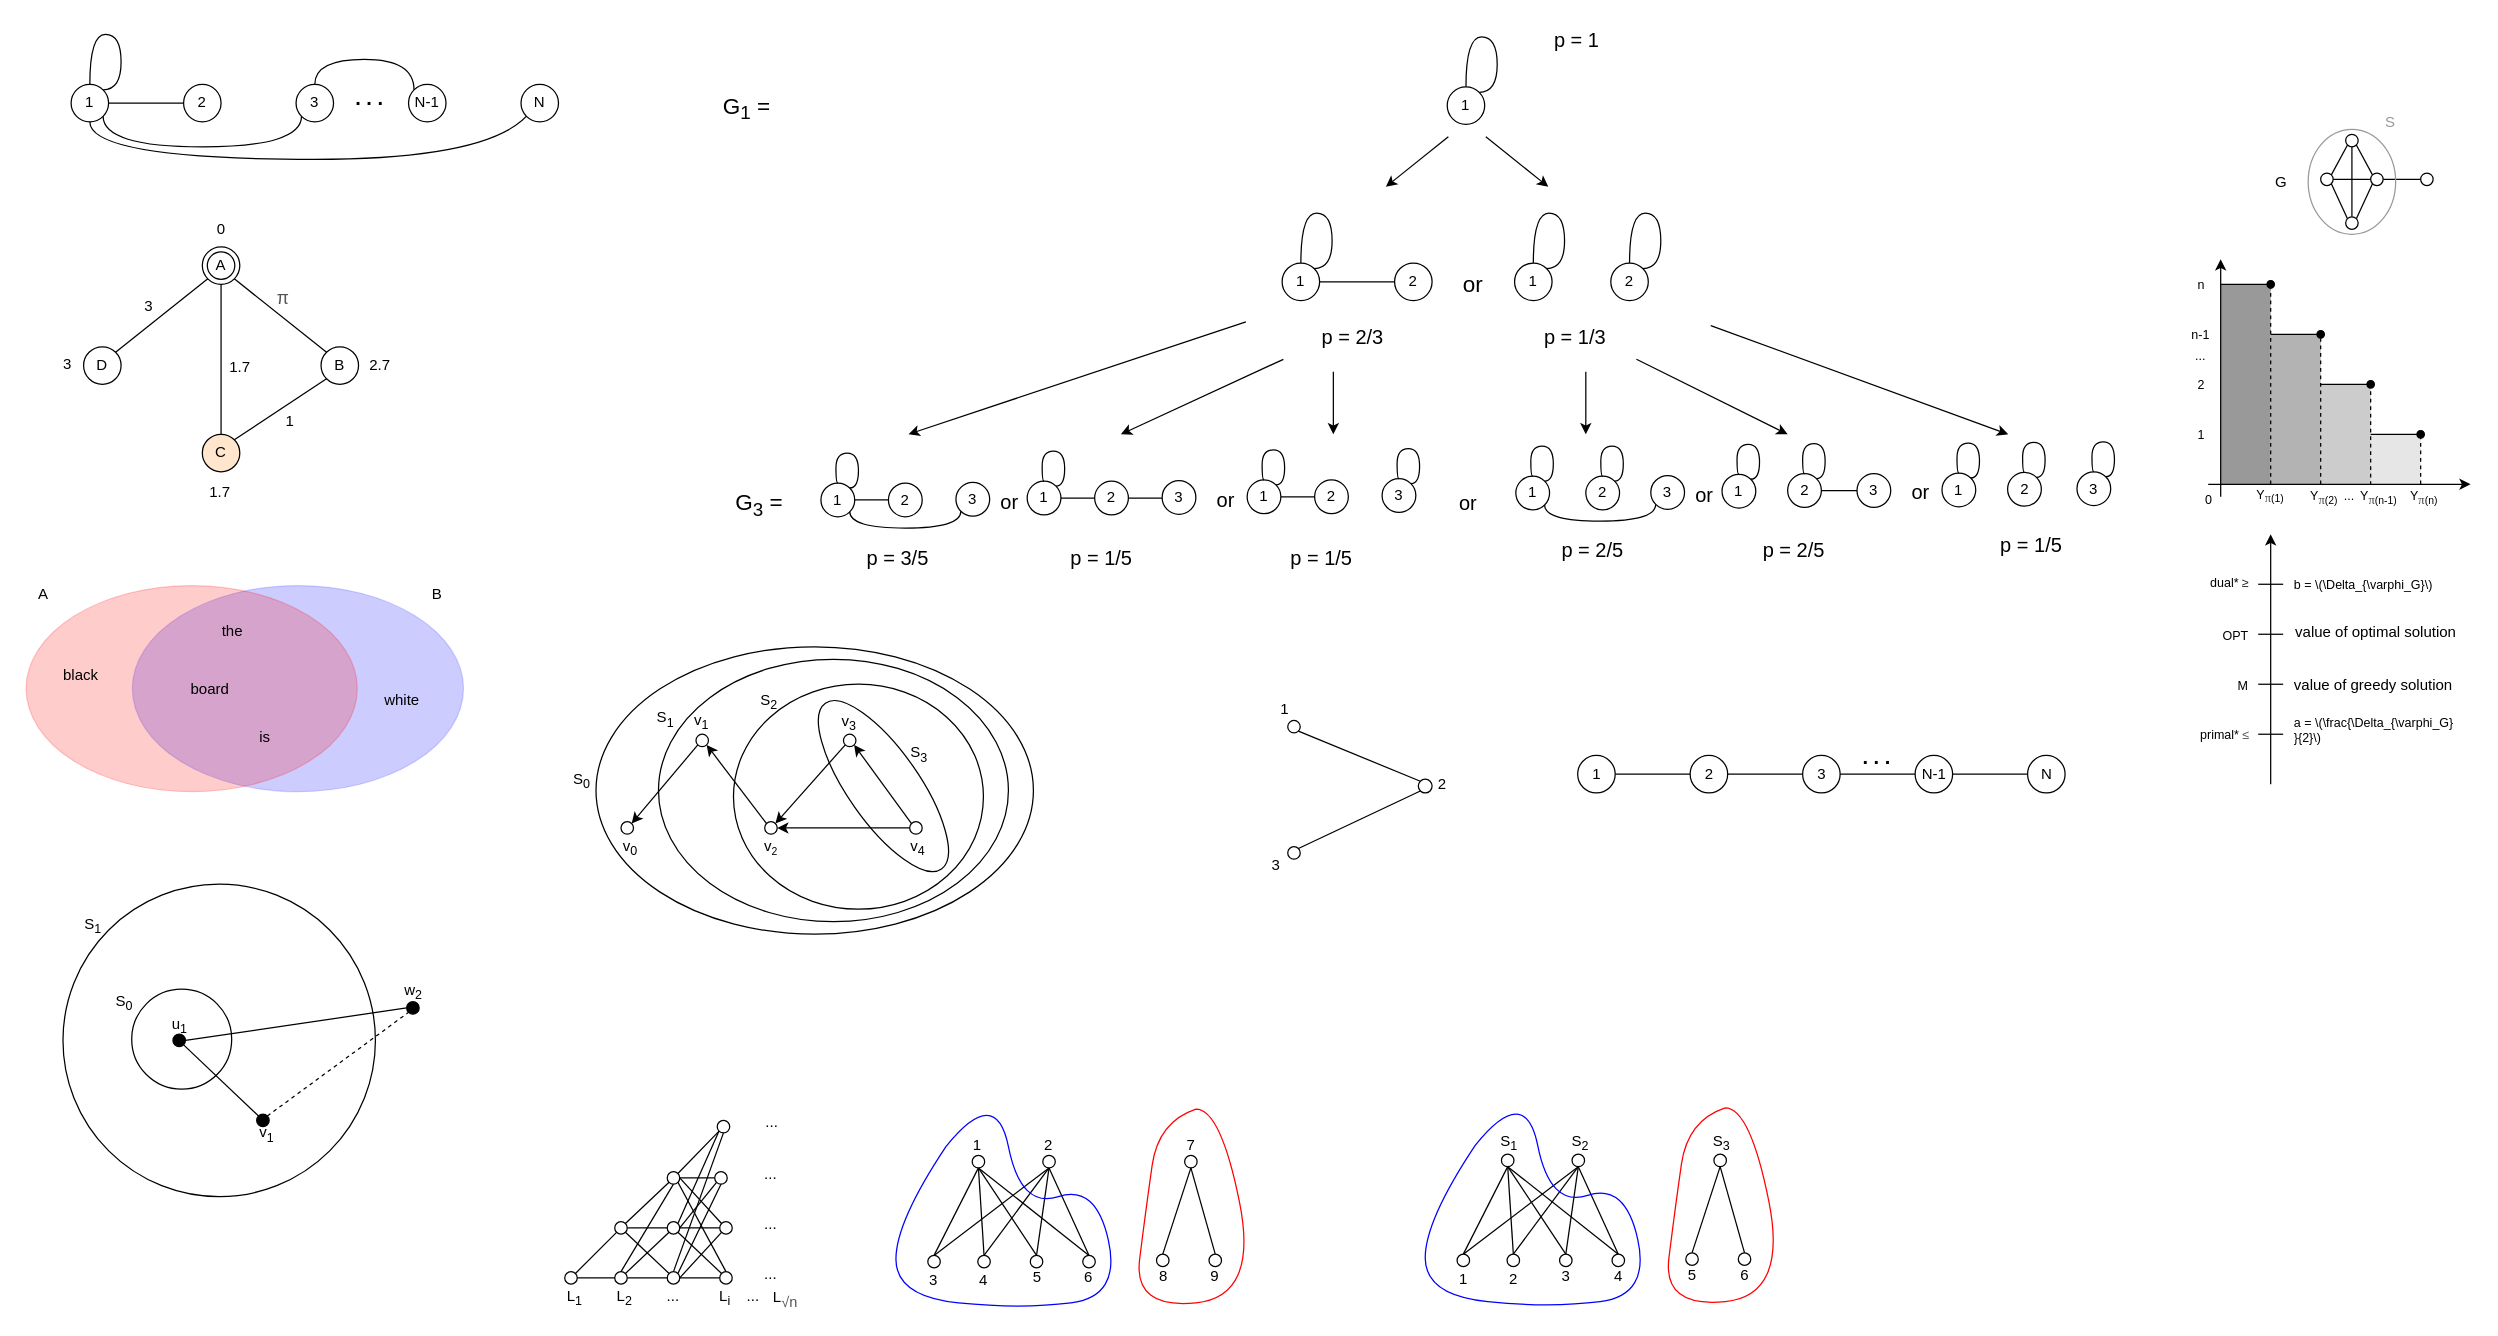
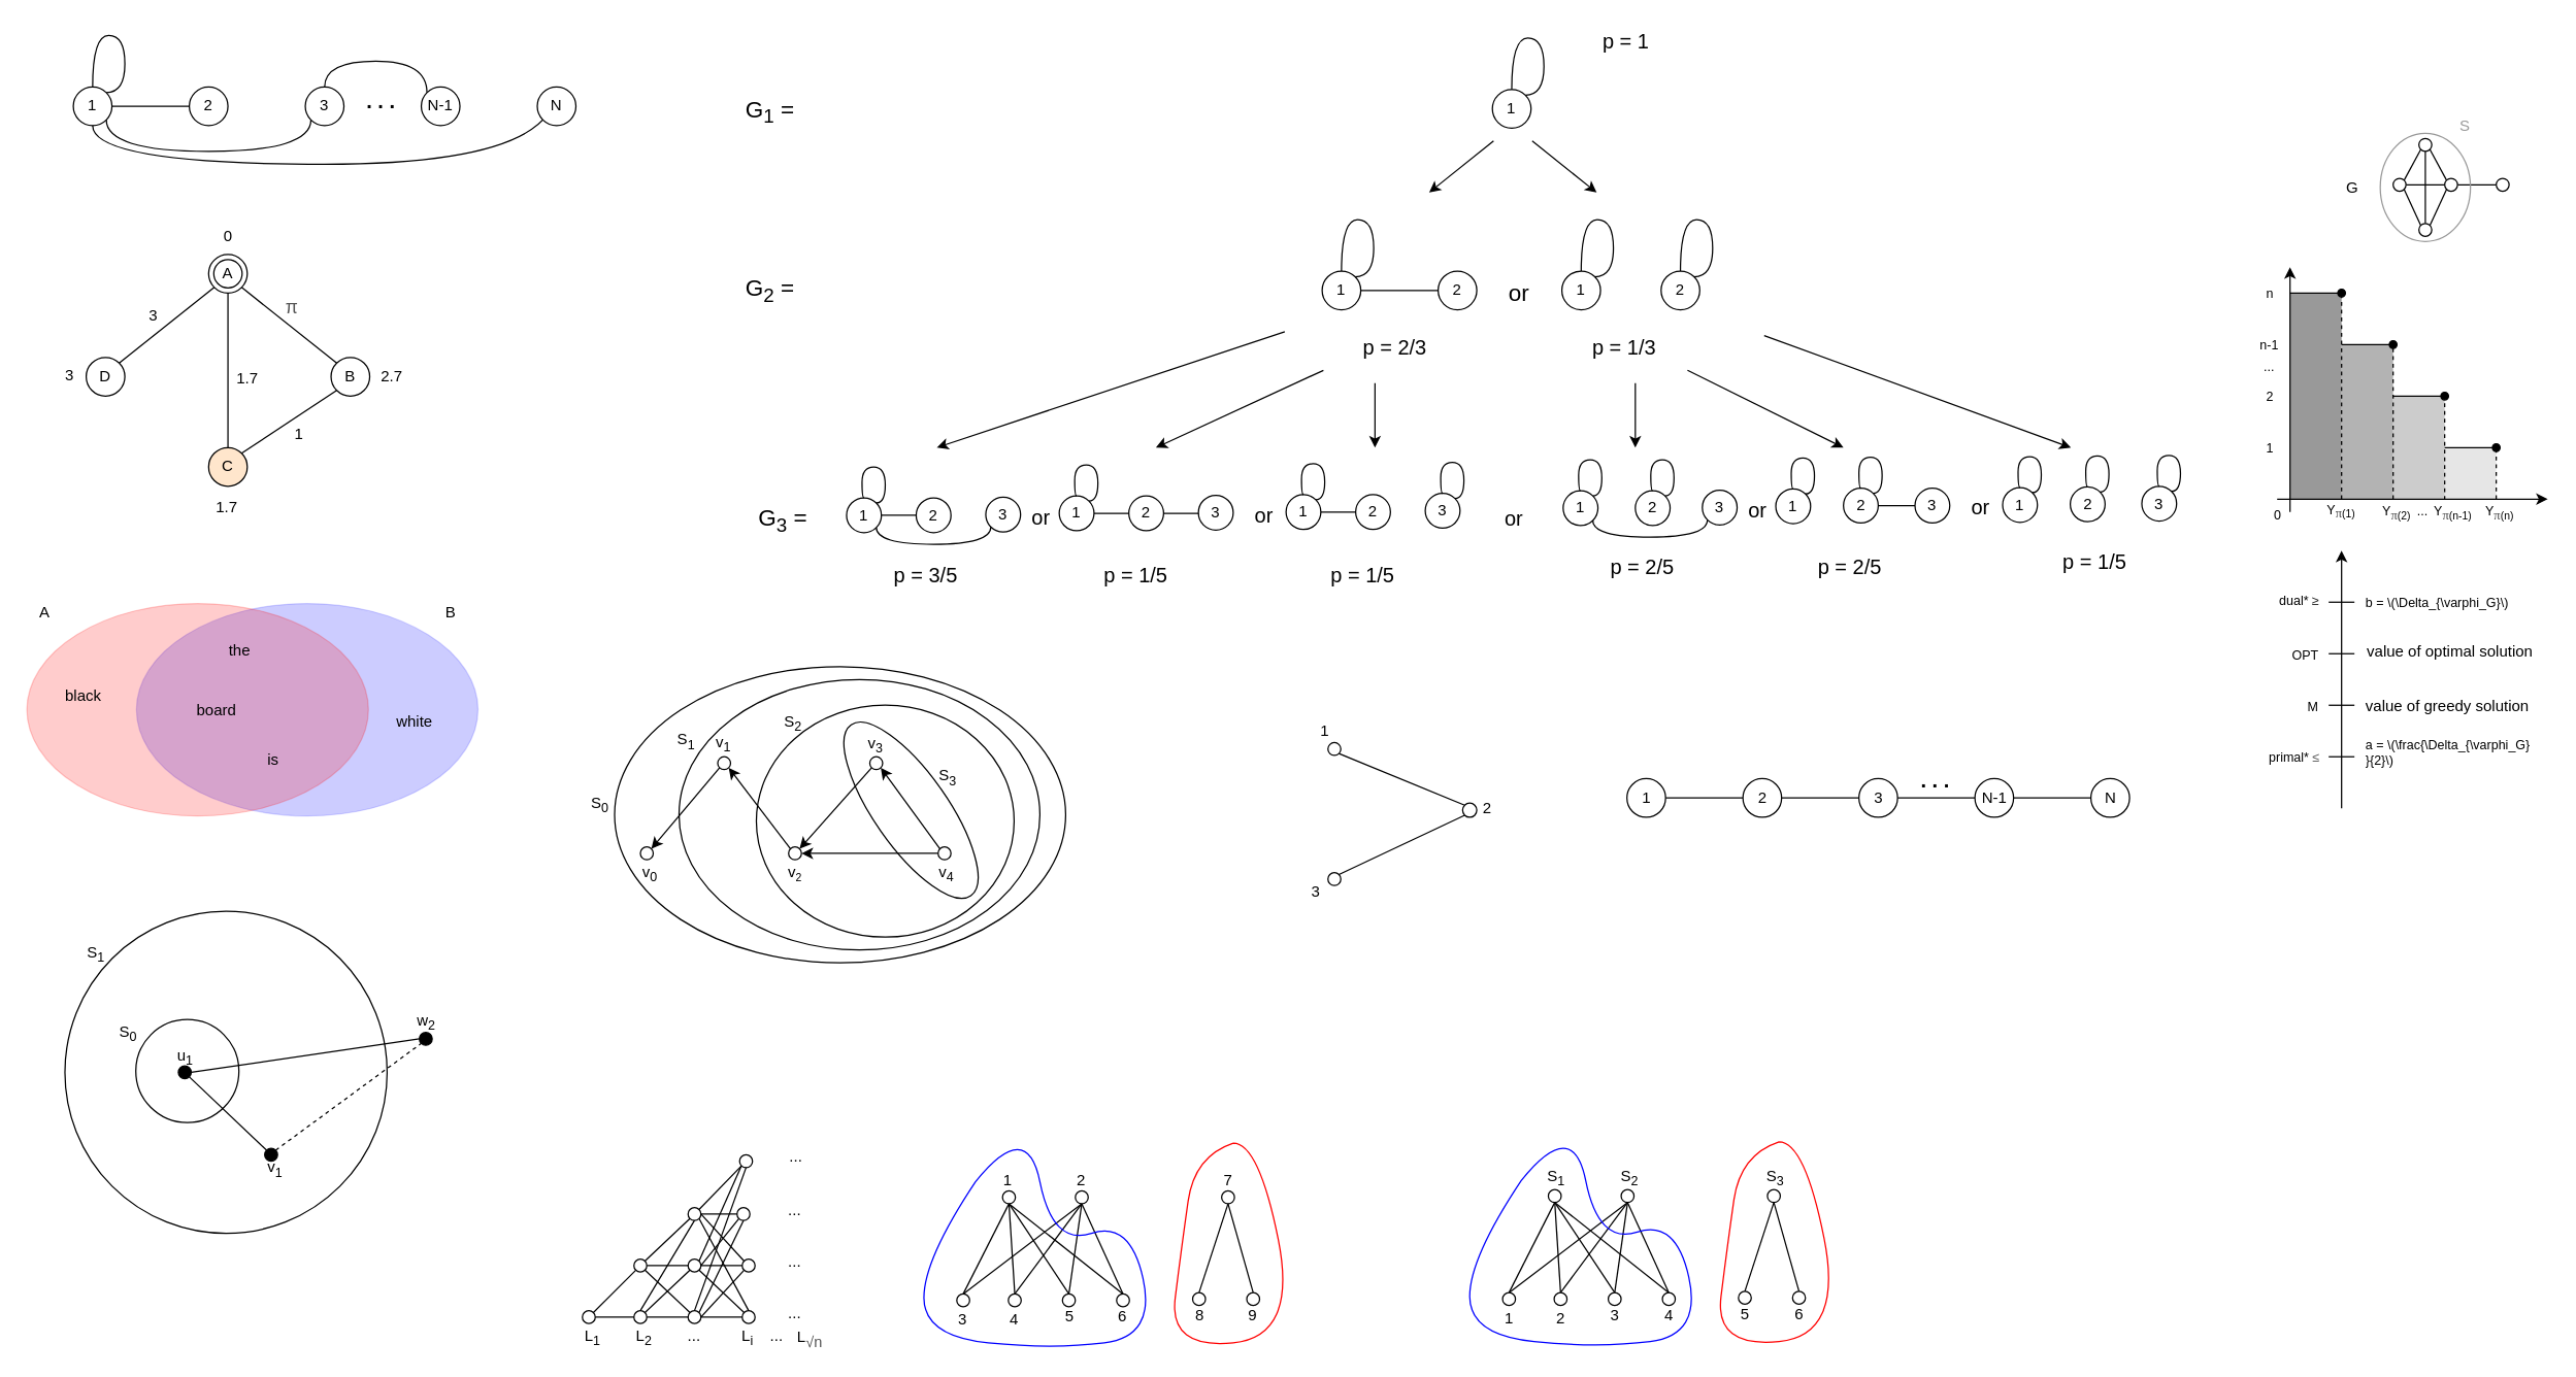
+ <mxCell id="59" value="&lt;font style=&quot;font-size: 18px&quot;&gt;G&lt;sub&gt;2&lt;/sub&gt; =&lt;/font&gt;" style="text;html=1;resizable=0;points=[];autosize=1;align=left;verticalAlign=top;spacingTop=-4;" parent="1" vertex="1"><mxGeometry x="576" y="211" width="50" height="20" as="geometry" /></mxCell>
